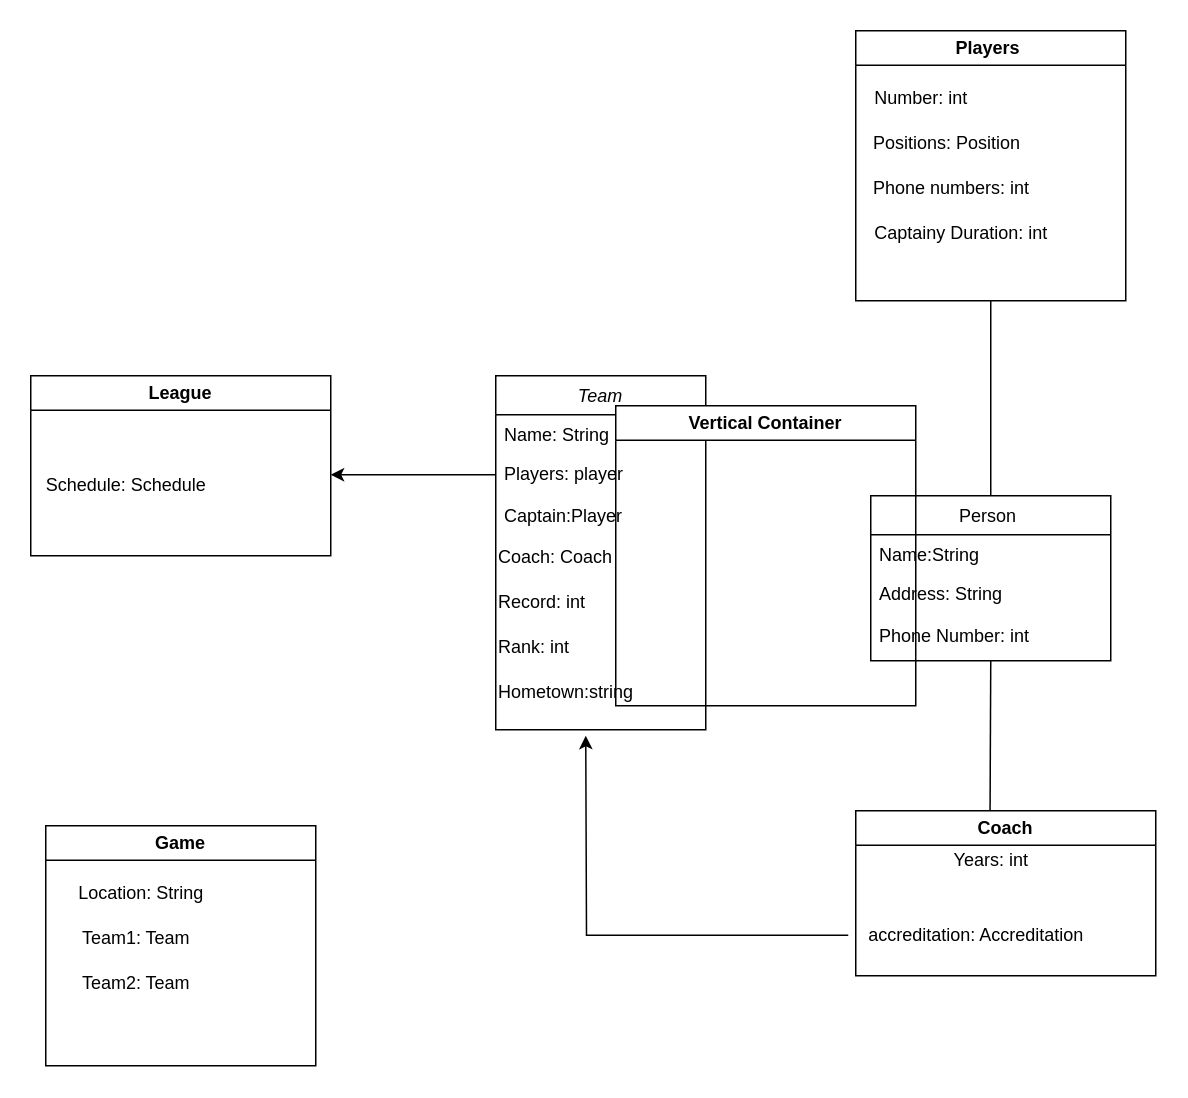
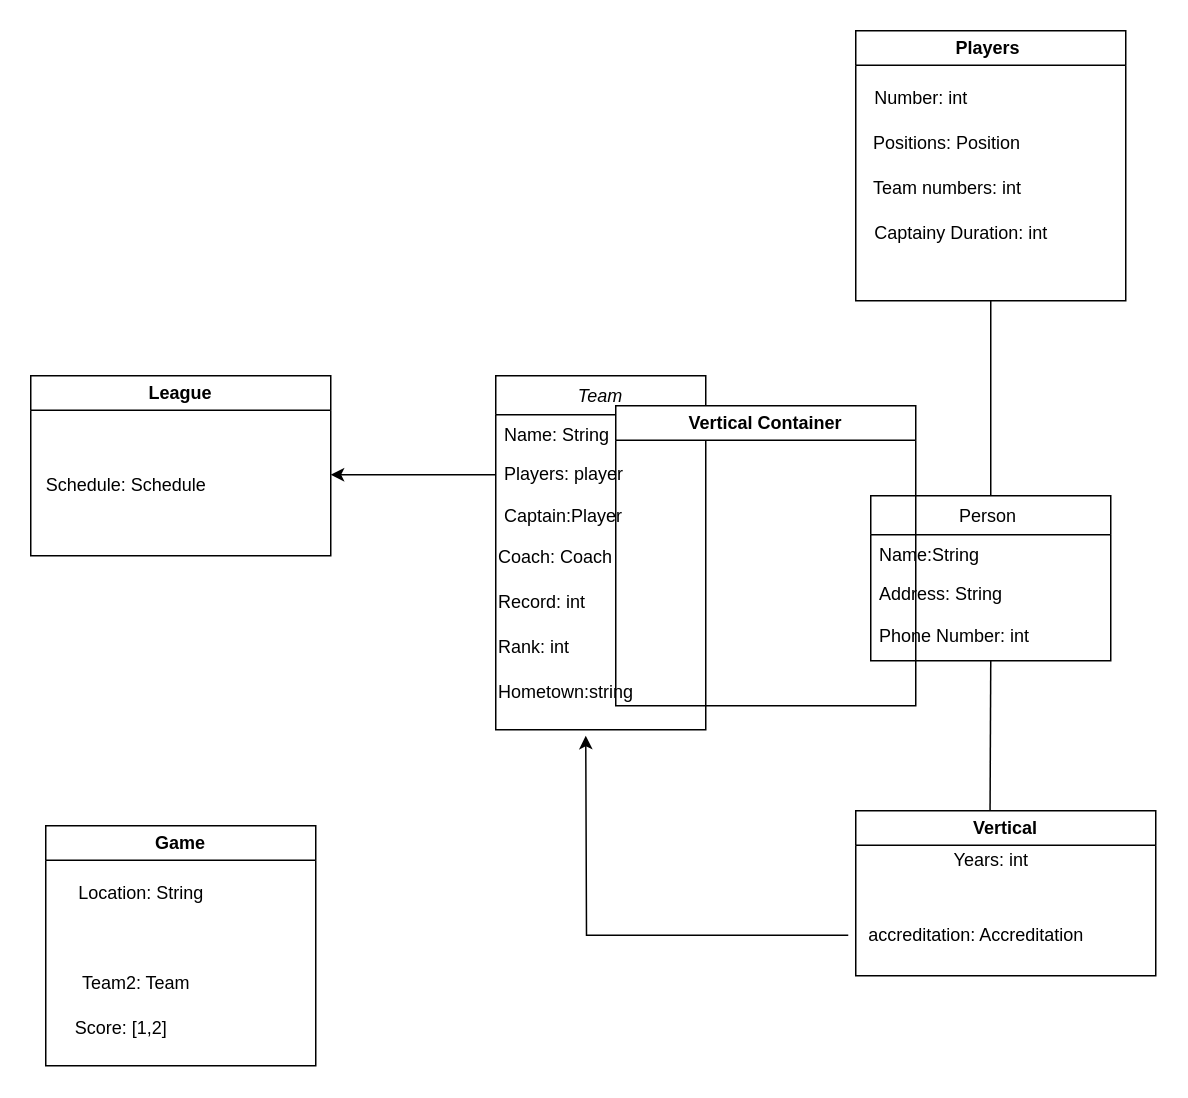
- <mxCell id="19" value="Phone numbers: int&lt;br&gt;" style="text;html=1;align=left;verticalAlign=middle;resizable=0;points=[];autosize=1;strokeColor=none;fillColor=none;" vertex="1" parent="16"><mxGeometry x="10" y="90" width="130" height="30" as="geometry" /></mxCell>
+ <mxCell id="19" value="Team numbers: int&lt;br&gt;" style="text;html=1;align=left;verticalAlign=middle;resizable=0;points=[];autosize=1;strokeColor=none;fillColor=none;" vertex="1" parent="16"><mxGeometry x="10" y="90" width="130" height="30" as="geometry" /></mxCell>
- <mxCell id="21" value="Coach" style="swimlane;whiteSpace=wrap;html=1;" vertex="1" parent="1"><mxGeometry x="570" y="540" width="200" height="110" as="geometry" /></mxCell>
+ <mxCell id="21" value="Vertical" style="swimlane;whiteSpace=wrap;html=1;" vertex="1" parent="1"><mxGeometry x="570" y="540" width="200" height="110" as="geometry" /></mxCell>
- <mxCell id="27" value="Team1: Team" style="text;html=1;align=center;verticalAlign=middle;resizable=0;points=[];autosize=1;strokeColor=none;fillColor=none;" vertex="1" parent="25"><mxGeometry x="10" y="60" width="100" height="30" as="geometry" /></mxCell>
+ <mxCell id="29" value="Score: [1,2]" style="text;html=1;align=center;verticalAlign=middle;resizable=0;points=[];autosize=1;strokeColor=none;fillColor=none;" vertex="1" parent="25"><mxGeometry x="10" y="120" width="80" height="30" as="geometry" /></mxCell>
